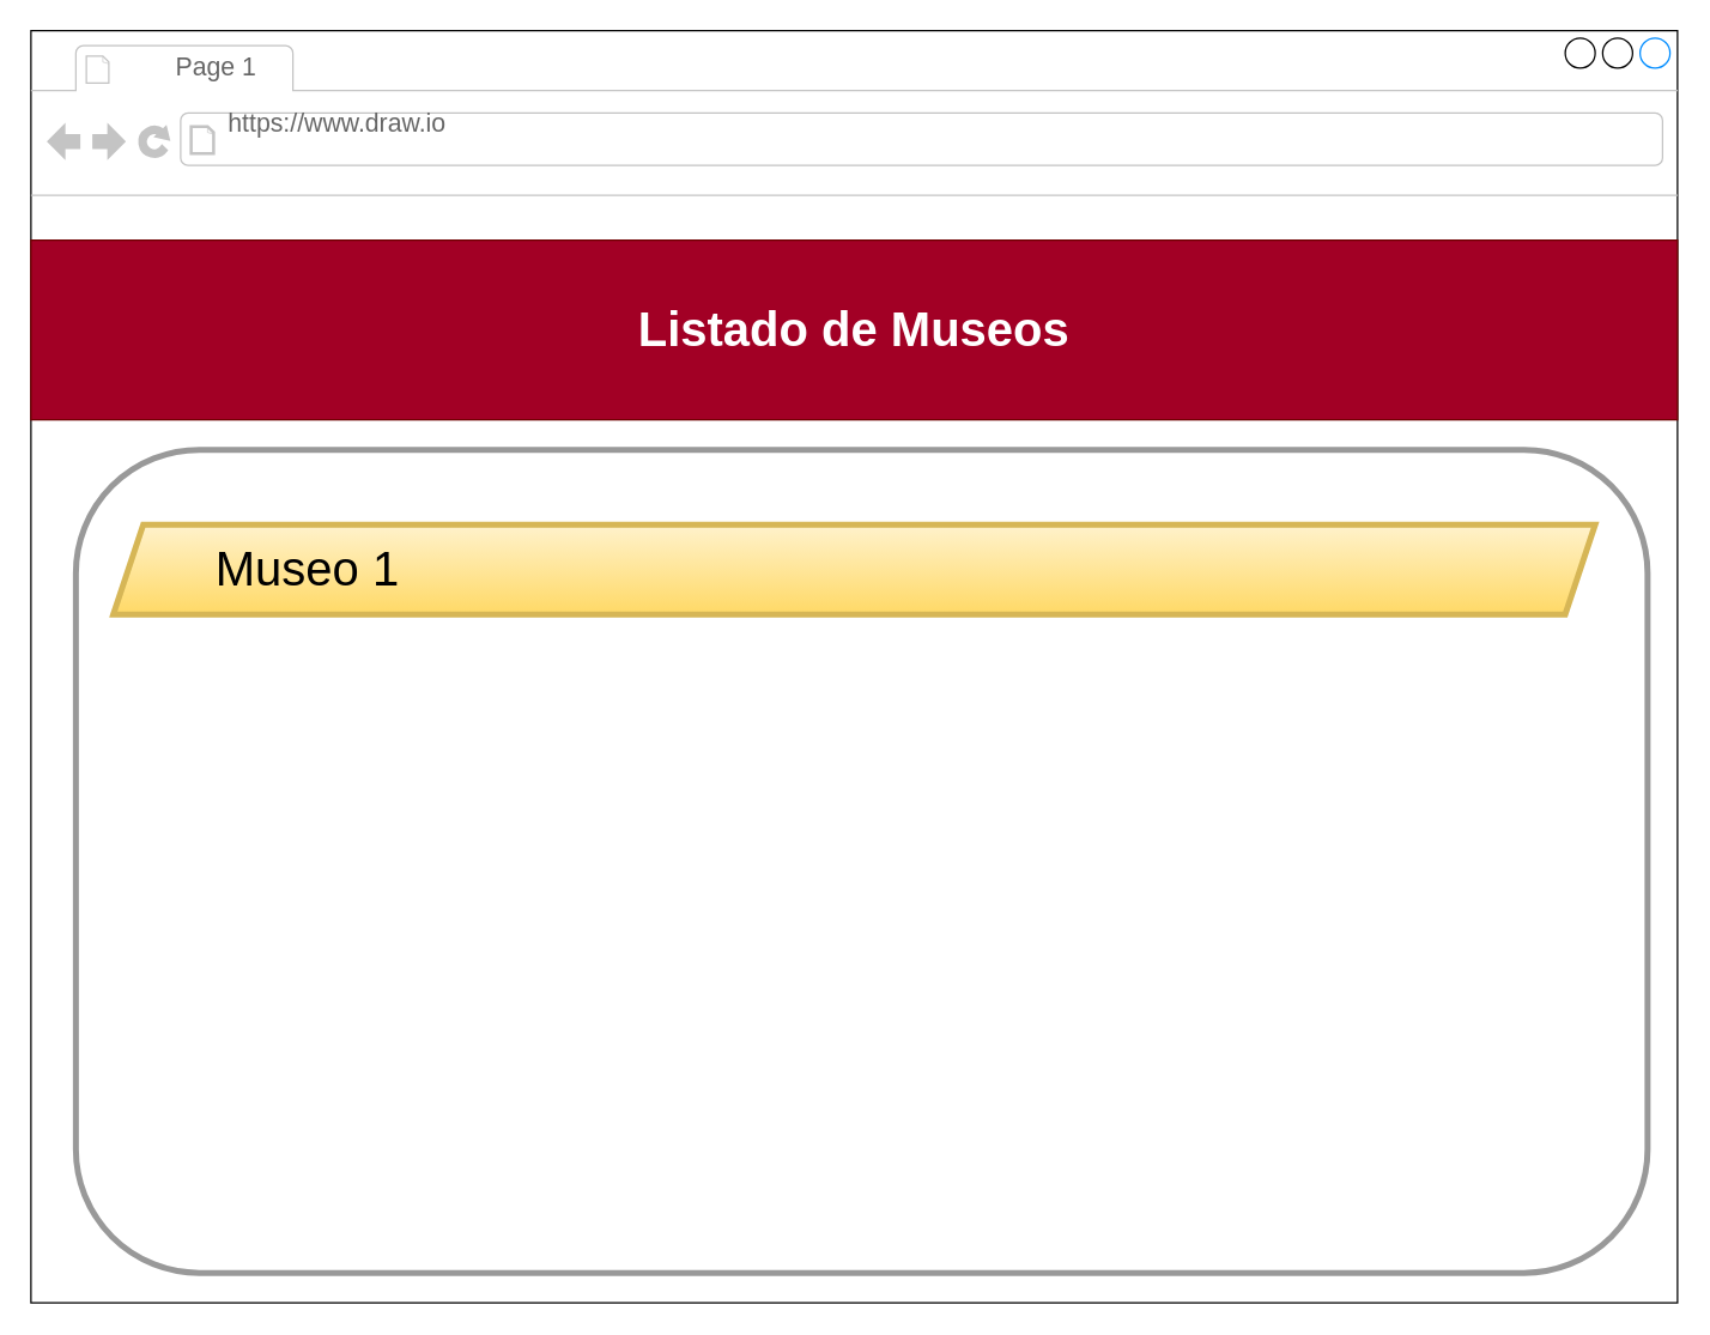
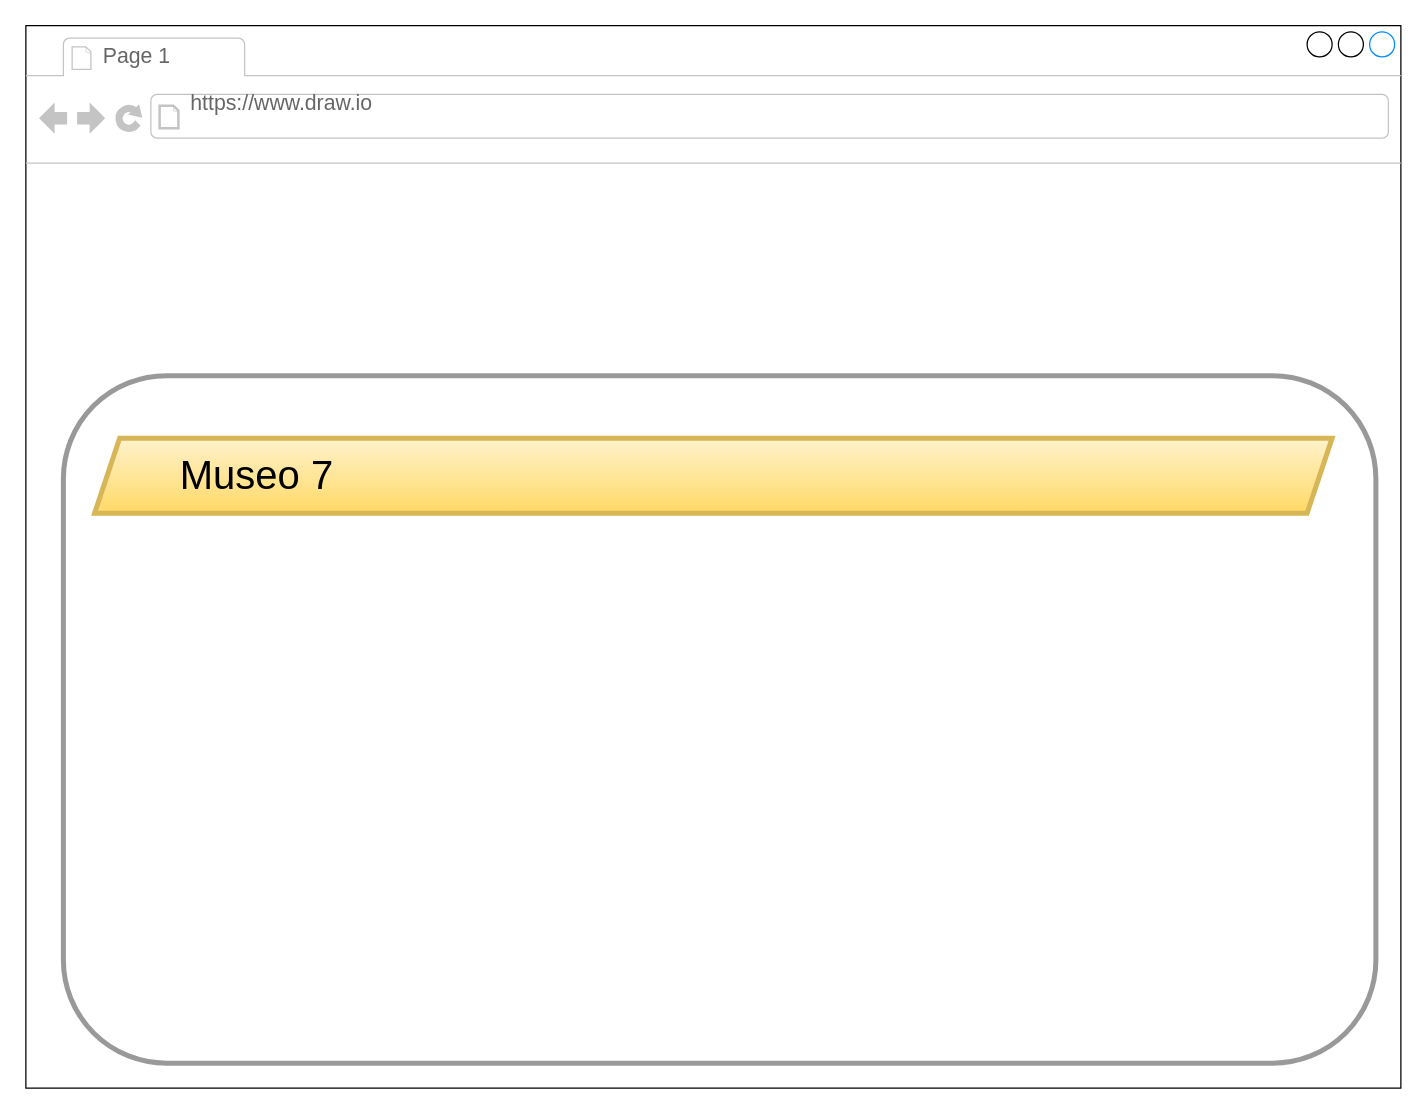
- <mxCell id="3" value="Page 1" style="strokeWidth=1;shadow=0;dashed=0;align=center;html=1;shape=mxgraph.mockup.containers.anchor;fontSize=17;fontColor=#666666;align=left;" vertex="1" parent="2"><mxGeometry x="95" y="12" width="110" height="26" as="geometry" /></mxCell>
+ <mxCell id="3" value="Page 1" style="strokeWidth=1;shadow=0;dashed=0;align=center;html=1;shape=mxgraph.mockup.containers.anchor;fontSize=17;fontColor=#666666;align=left;" vertex="1" parent="2"><mxGeometry x="60" y="12" width="110" height="26" as="geometry" /></mxCell>
- <mxCell id="5" value="&lt;h1 style=&quot;font-size: 32px;&quot;&gt;Listado de Museos&lt;/h1&gt;" style="text;html=1;strokeColor=#6F0000;fillColor=#a20025;align=center;verticalAlign=middle;whiteSpace=wrap;rounded=0;fontColor=#ffffff;gradientDirection=south;fontSize=32;" vertex="1" parent="2"><mxGeometry y="140" width="1100" height="120" as="geometry" /></mxCell>
- <mxCell id="8" value="Museo 1" style="text;html=1;strokeColor=none;fillColor=none;align=center;verticalAlign=middle;whiteSpace=wrap;rounded=0;shadow=0;glass=0;sketch=0;fontFamily=Helvetica;fontSize=32;fontColor=default;opacity=40;" vertex="1" parent="2"><mxGeometry x="80" y="345" width="210" height="30" as="geometry" /></mxCell>
+ <mxCell id="8" value="Museo 7" style="text;html=1;strokeColor=none;fillColor=none;align=center;verticalAlign=middle;whiteSpace=wrap;rounded=0;shadow=0;glass=0;sketch=0;fontFamily=Helvetica;fontSize=32;fontColor=default;opacity=40;" vertex="1" parent="2"><mxGeometry x="80" y="345" width="210" height="30" as="geometry" /></mxCell>
